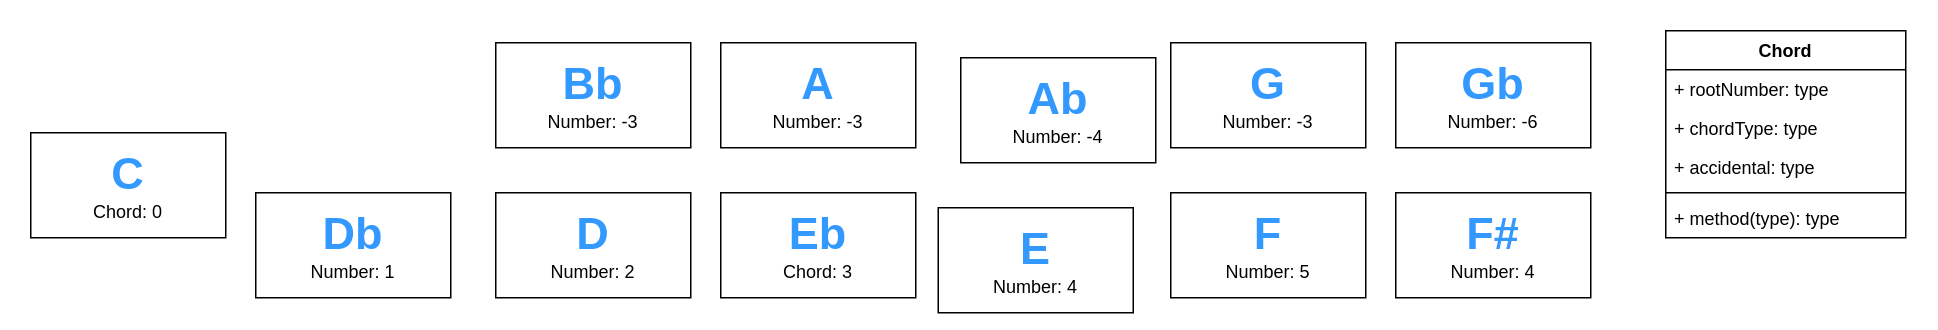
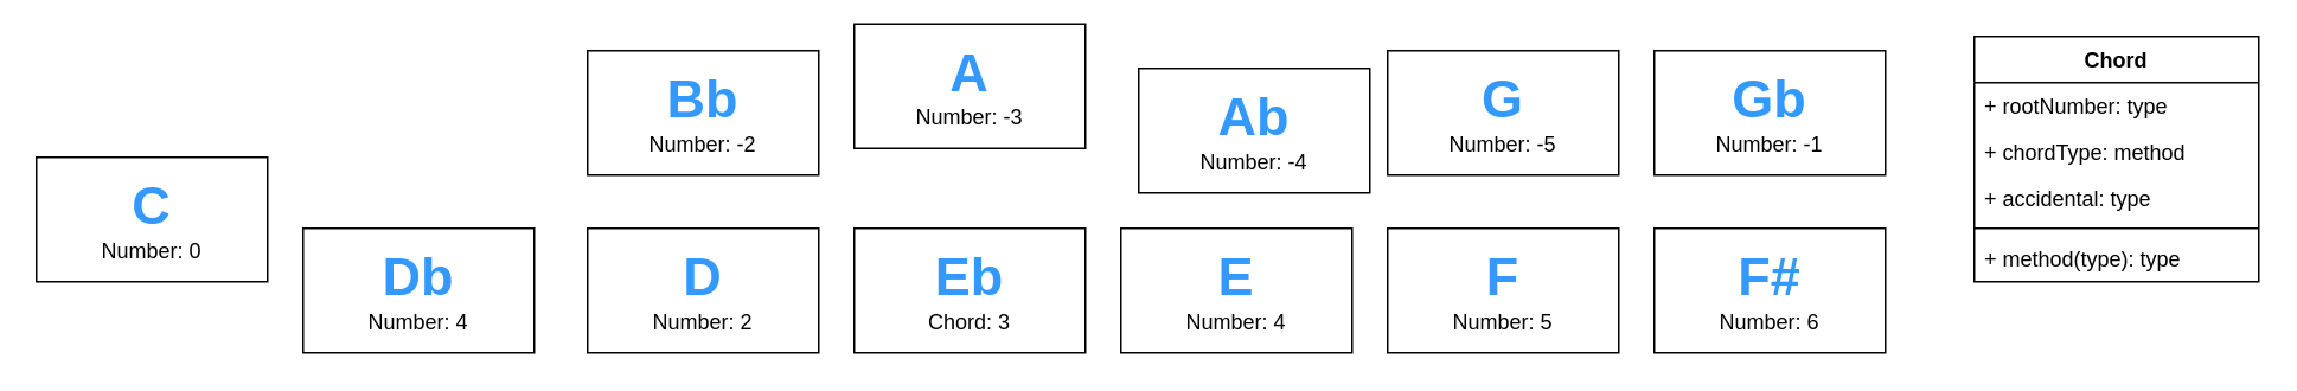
- <mxCell id="9" value="&lt;font color=&quot;#3399ff&quot;&gt;&lt;span style=&quot;font-size: 30px;&quot;&gt;&lt;b&gt;Bb&lt;br&gt;&lt;/b&gt;&lt;/span&gt;&lt;/font&gt;Number: -3" style="rounded=0;whiteSpace=wrap;html=1;" parent="1" vertex="1"><mxGeometry x="330" y="28" width="130" height="70" as="geometry" /></mxCell>
+ <mxCell id="9" value="&lt;font color=&quot;#3399ff&quot;&gt;&lt;span style=&quot;font-size: 30px;&quot;&gt;&lt;b&gt;Bb&lt;br&gt;&lt;/b&gt;&lt;/span&gt;&lt;/font&gt;Number: -2" style="rounded=0;whiteSpace=wrap;html=1;" parent="1" vertex="1"><mxGeometry x="330" y="28" width="130" height="70" as="geometry" /></mxCell>
- <mxCell id="10" value="&lt;font color=&quot;#3399ff&quot;&gt;&lt;span style=&quot;font-size: 30px;&quot;&gt;&lt;b&gt;A&lt;br&gt;&lt;/b&gt;&lt;/span&gt;&lt;/font&gt;Number: -3" style="rounded=0;whiteSpace=wrap;html=1;" parent="1" vertex="1"><mxGeometry x="480" y="28" width="130" height="70" as="geometry" /></mxCell>
+ <mxCell id="10" value="&lt;font color=&quot;#3399ff&quot;&gt;&lt;span style=&quot;font-size: 30px;&quot;&gt;&lt;b&gt;A&lt;br&gt;&lt;/b&gt;&lt;/span&gt;&lt;/font&gt;Number: -3" style="rounded=0;whiteSpace=wrap;html=1;" parent="1" vertex="1"><mxGeometry x="480" y="13" width="130" height="70" as="geometry" /></mxCell>
- <mxCell id="12" value="&lt;font color=&quot;#3399ff&quot;&gt;&lt;span style=&quot;font-size: 30px;&quot;&gt;&lt;b&gt;G&lt;br&gt;&lt;/b&gt;&lt;/span&gt;&lt;/font&gt;Number: -3" style="rounded=0;whiteSpace=wrap;html=1;" parent="1" vertex="1"><mxGeometry x="780" y="28" width="130" height="70" as="geometry" /></mxCell>
+ <mxCell id="12" value="&lt;font color=&quot;#3399ff&quot;&gt;&lt;span style=&quot;font-size: 30px;&quot;&gt;&lt;b&gt;G&lt;br&gt;&lt;/b&gt;&lt;/span&gt;&lt;/font&gt;Number: -5" style="rounded=0;whiteSpace=wrap;html=1;" parent="1" vertex="1"><mxGeometry x="780" y="28" width="130" height="70" as="geometry" /></mxCell>
- <mxCell id="13" value="&lt;font color=&quot;#3399ff&quot;&gt;&lt;span style=&quot;font-size: 30px;&quot;&gt;&lt;b&gt;Gb&lt;br&gt;&lt;/b&gt;&lt;/span&gt;&lt;/font&gt;Number: -6" style="rounded=0;whiteSpace=wrap;html=1;" parent="1" vertex="1"><mxGeometry x="930" y="28" width="130" height="70" as="geometry" /></mxCell>
+ <mxCell id="13" value="&lt;font color=&quot;#3399ff&quot;&gt;&lt;span style=&quot;font-size: 30px;&quot;&gt;&lt;b&gt;Gb&lt;br&gt;&lt;/b&gt;&lt;/span&gt;&lt;/font&gt;Number: -1" style="rounded=0;whiteSpace=wrap;html=1;" parent="1" vertex="1"><mxGeometry x="930" y="28" width="130" height="70" as="geometry" /></mxCell>
- <mxCell id="16" value="+ chordType: type" style="text;strokeColor=none;fillColor=none;align=left;verticalAlign=top;spacingLeft=4;spacingRight=4;overflow=hidden;rotatable=0;points=[[0,0.5],[1,0.5]];portConstraint=eastwest;" vertex="1" parent="14"><mxGeometry y="52" width="160" height="26" as="geometry" /></mxCell>
+ <mxCell id="16" value="+ chordType: method" style="text;strokeColor=none;fillColor=none;align=left;verticalAlign=top;spacingLeft=4;spacingRight=4;overflow=hidden;rotatable=0;points=[[0,0.5],[1,0.5]];portConstraint=eastwest;" vertex="1" parent="14"><mxGeometry y="52" width="160" height="26" as="geometry" /></mxCell>
- <mxCell id="2" value="&lt;b&gt;&lt;font color=&quot;#3399ff&quot; style=&quot;font-size: 30px;&quot;&gt;C&lt;/font&gt;&lt;/b&gt;&lt;br&gt;Chord: 0" style="rounded=0;whiteSpace=wrap;html=1;" parent="1" vertex="1"><mxGeometry x="20" y="88" width="130" height="70" as="geometry" /></mxCell>
+ <mxCell id="2" value="&lt;b&gt;&lt;font color=&quot;#3399ff&quot; style=&quot;font-size: 30px;&quot;&gt;C&lt;/font&gt;&lt;/b&gt;&lt;br&gt;Number: 0" style="rounded=0;whiteSpace=wrap;html=1;" parent="1" vertex="1"><mxGeometry x="20" y="88" width="130" height="70" as="geometry" /></mxCell>
- <mxCell id="3" value="&lt;font color=&quot;#3399ff&quot;&gt;&lt;span style=&quot;font-size: 30px;&quot;&gt;&lt;b&gt;Db&lt;br&gt;&lt;/b&gt;&lt;/span&gt;&lt;/font&gt;Number: 1" style="rounded=0;whiteSpace=wrap;html=1;" parent="1" vertex="1"><mxGeometry x="170" y="128" width="130" height="70" as="geometry" /></mxCell>
+ <mxCell id="3" value="&lt;font color=&quot;#3399ff&quot;&gt;&lt;span style=&quot;font-size: 30px;&quot;&gt;&lt;b&gt;Db&lt;br&gt;&lt;/b&gt;&lt;/span&gt;&lt;/font&gt;Number: 4" style="rounded=0;whiteSpace=wrap;html=1;" parent="1" vertex="1"><mxGeometry x="170" y="128" width="130" height="70" as="geometry" /></mxCell>
- <mxCell id="8" value="&lt;font color=&quot;#3399ff&quot;&gt;&lt;span style=&quot;font-size: 30px;&quot;&gt;&lt;b&gt;F#&lt;br&gt;&lt;/b&gt;&lt;/span&gt;&lt;/font&gt;Number: 4" style="rounded=0;whiteSpace=wrap;html=1;" parent="1" vertex="1"><mxGeometry x="930" y="128" width="130" height="70" as="geometry" /></mxCell>
+ <mxCell id="8" value="&lt;font color=&quot;#3399ff&quot;&gt;&lt;span style=&quot;font-size: 30px;&quot;&gt;&lt;b&gt;F#&lt;br&gt;&lt;/b&gt;&lt;/span&gt;&lt;/font&gt;Number: 6" style="rounded=0;whiteSpace=wrap;html=1;" parent="1" vertex="1"><mxGeometry x="930" y="128" width="130" height="70" as="geometry" /></mxCell>
- <mxCell id="6" value="&lt;font color=&quot;#3399ff&quot;&gt;&lt;span style=&quot;font-size: 30px;&quot;&gt;&lt;b&gt;E&lt;br&gt;&lt;/b&gt;&lt;/span&gt;&lt;/font&gt;Number: 4" style="rounded=0;whiteSpace=wrap;html=1;" parent="1" vertex="1"><mxGeometry x="625" y="138" width="130" height="70" as="geometry" /></mxCell>
+ <mxCell id="6" value="&lt;font color=&quot;#3399ff&quot;&gt;&lt;span style=&quot;font-size: 30px;&quot;&gt;&lt;b&gt;E&lt;br&gt;&lt;/b&gt;&lt;/span&gt;&lt;/font&gt;Number: 4" style="rounded=0;whiteSpace=wrap;html=1;" parent="1" vertex="1"><mxGeometry x="630" y="128" width="130" height="70" as="geometry" /></mxCell>
